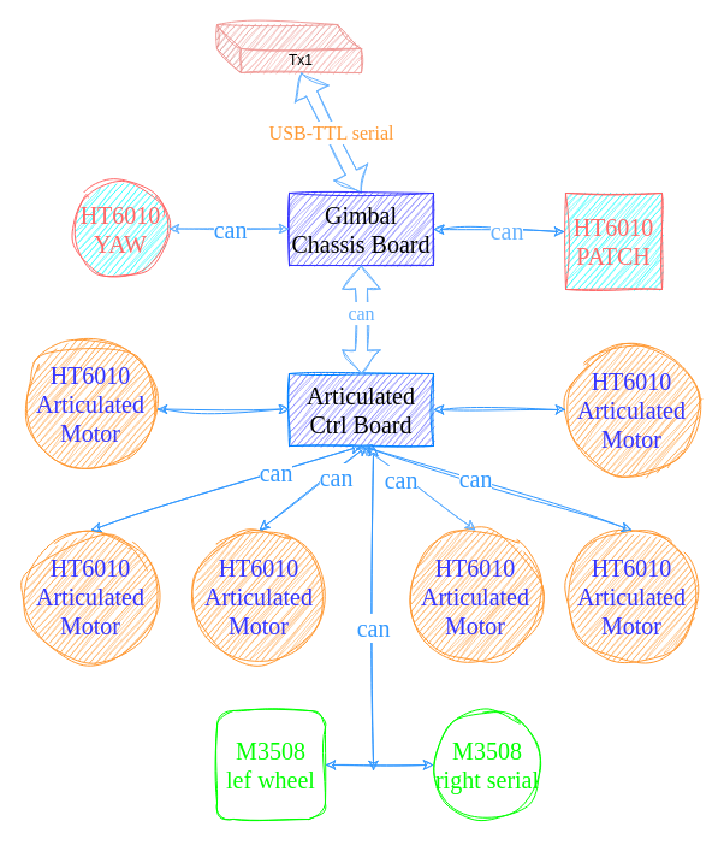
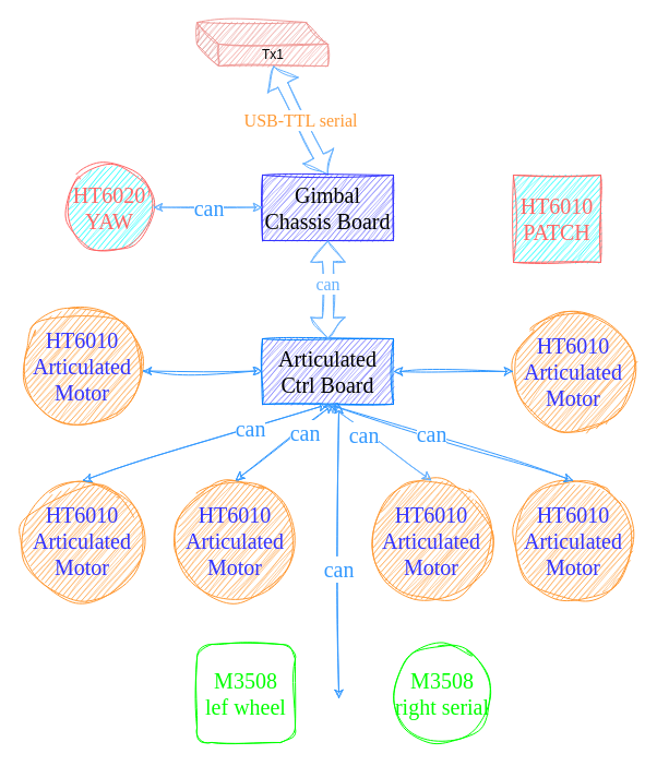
- <mxCell id="15" value="&lt;div&gt;&lt;font color=&quot;#ff6666&quot;&gt;HT6010&lt;/font&gt;&lt;/div&gt;&lt;div&gt;&lt;font color=&quot;#ff6666&quot;&gt;YAW&lt;br&gt;&lt;/font&gt;&lt;/div&gt;" style="ellipse;whiteSpace=wrap;html=1;aspect=fixed;sketch=1;hachureGap=4;jiggle=2;curveFitting=1;fontFamily=Architects Daughter;fontSource=https%3A%2F%2Ffonts.googleapis.com%2Fcss%3Ffamily%3DArchitects%2BDaughter;fontSize=20;fillColor=#00FFFF;strokeColor=#FF6666;" vertex="1" parent="1"><mxGeometry x="60" y="150" width="80" height="80" as="geometry" /></mxCell>
+ <mxCell id="15" value="&lt;div&gt;&lt;font color=&quot;#ff6666&quot;&gt;HT6020&lt;/font&gt;&lt;/div&gt;&lt;div&gt;&lt;font color=&quot;#ff6666&quot;&gt;YAW&lt;br&gt;&lt;/font&gt;&lt;/div&gt;" style="ellipse;whiteSpace=wrap;html=1;aspect=fixed;sketch=1;hachureGap=4;jiggle=2;curveFitting=1;fontFamily=Architects Daughter;fontSource=https%3A%2F%2Ffonts.googleapis.com%2Fcss%3Ffamily%3DArchitects%2BDaughter;fontSize=20;fillColor=#00FFFF;strokeColor=#FF6666;" vertex="1" parent="1"><mxGeometry x="60" y="150" width="80" height="80" as="geometry" /></mxCell>
- <mxCell id="18" value="" style="endArrow=classic;startArrow=classic;html=1;rounded=0;sketch=1;hachureGap=4;jiggle=2;curveFitting=1;fontFamily=Architects Daughter;fontSource=https%3A%2F%2Ffonts.googleapis.com%2Fcss%3Ffamily%3DArchitects%2BDaughter;fontSize=16;entryX=-0.012;entryY=0.4;entryDx=0;entryDy=0;entryPerimeter=0;exitX=1;exitY=0.5;exitDx=0;exitDy=0;fontColor=#3399FF;strokeColor=#3399FF;" edge="1" parent="1" source="4" target="16"><mxGeometry width="50" height="50" relative="1" as="geometry"><mxPoint x="340" y="300" as="sourcePoint" /><mxPoint x="390" y="250" as="targetPoint" /></mxGeometry></mxCell>
- <mxCell id="19" value="&lt;font color=&quot;#66b2ff&quot;&gt;can&lt;/font&gt;" style="edgeLabel;html=1;align=center;verticalAlign=middle;resizable=0;points=[];fontSize=20;fontFamily=Architects Daughter;" vertex="1" connectable="0" parent="18"><mxGeometry x="0.283" y="1" relative="1" as="geometry"><mxPoint x="-10" as="offset" /></mxGeometry></mxCell>
- <mxCell id="17" value="" style="endArrow=classic;startArrow=classic;html=1;rounded=0;sketch=1;hachureGap=4;jiggle=2;curveFitting=1;fontFamily=Architects Daughter;fontSource=https%3A%2F%2Ffonts.googleapis.com%2Fcss%3Ffamily%3DArchitects%2BDaughter;fontSize=16;entryX=0;entryY=0.5;entryDx=0;entryDy=0;exitX=1;exitY=0.5;exitDx=0;exitDy=0;fontColor=#3399FF;strokeColor=#3399FF;" edge="1" parent="1" source="7" target="8"><mxGeometry width="50" height="50" relative="1" as="geometry"><mxPoint x="345" y="360" as="sourcePoint" /><mxPoint x="395" y="310" as="targetPoint" /></mxGeometry></mxCell>
